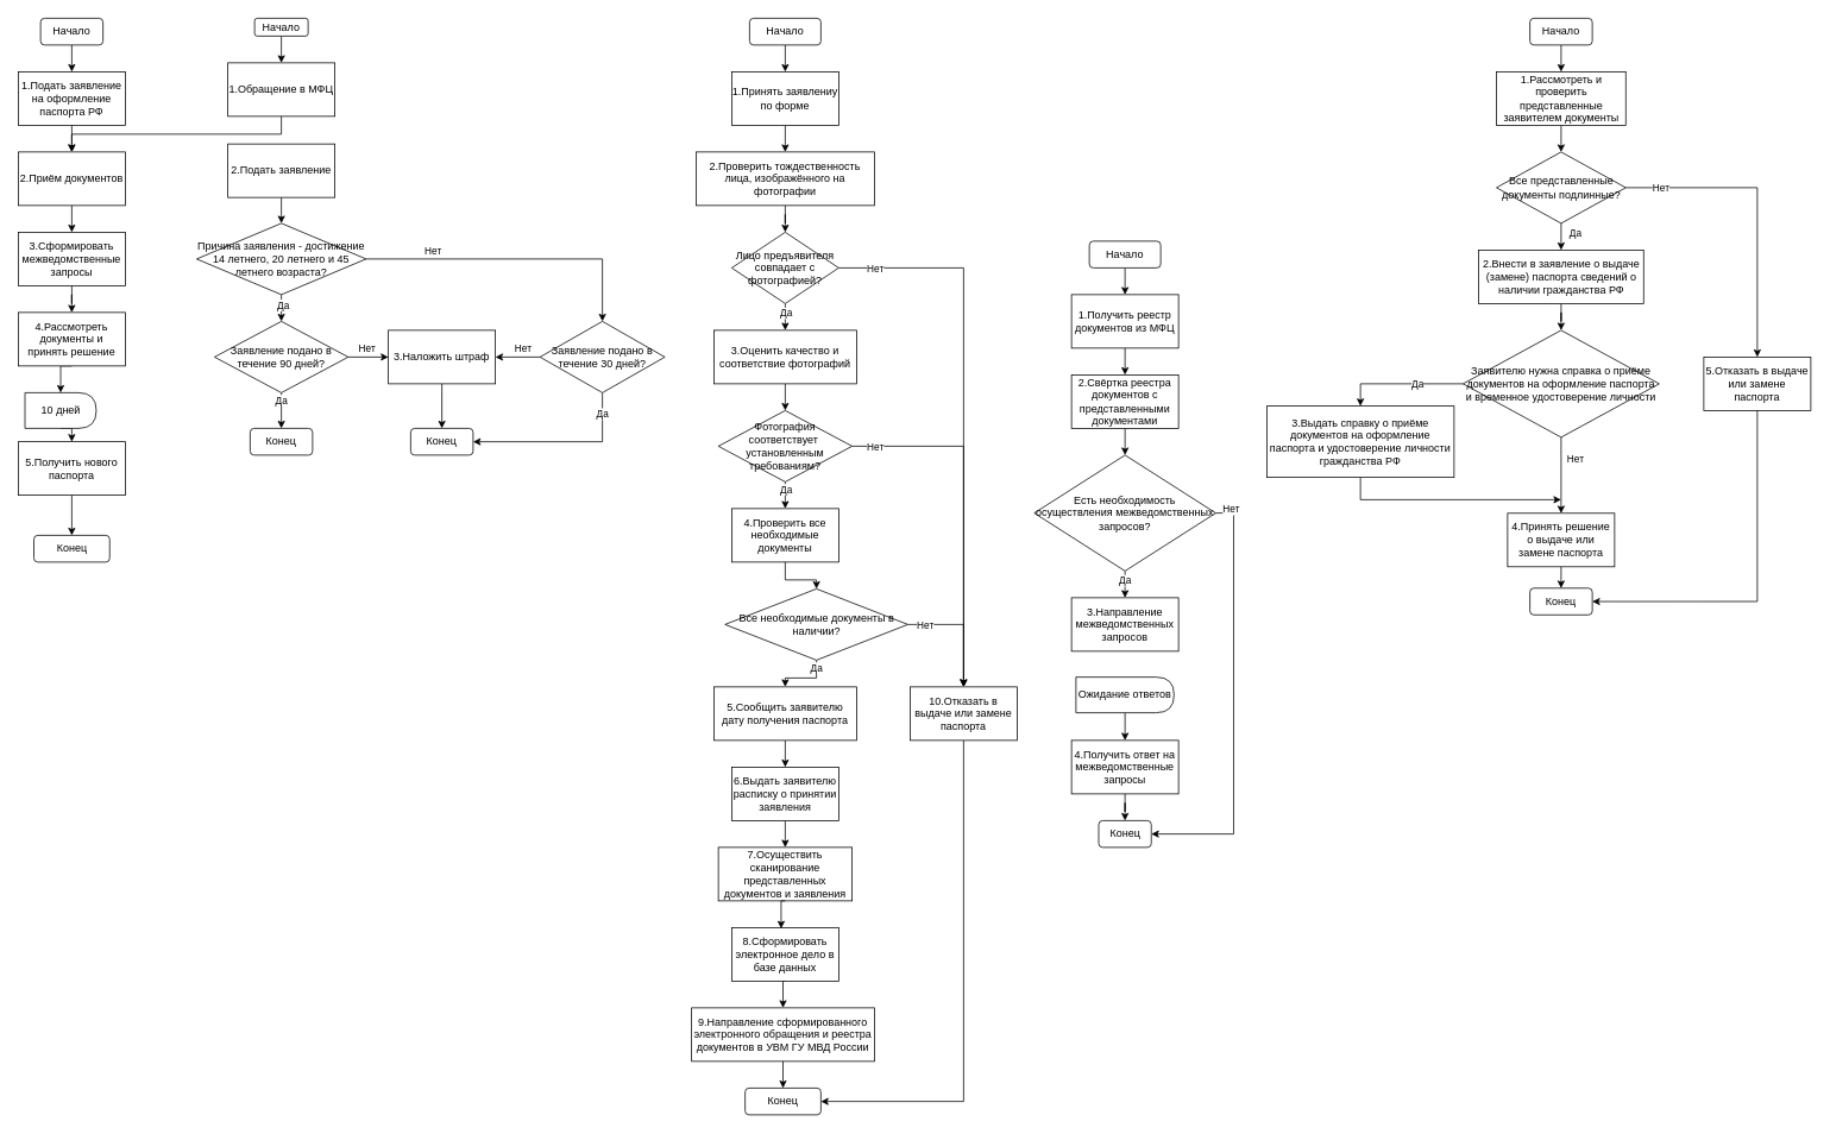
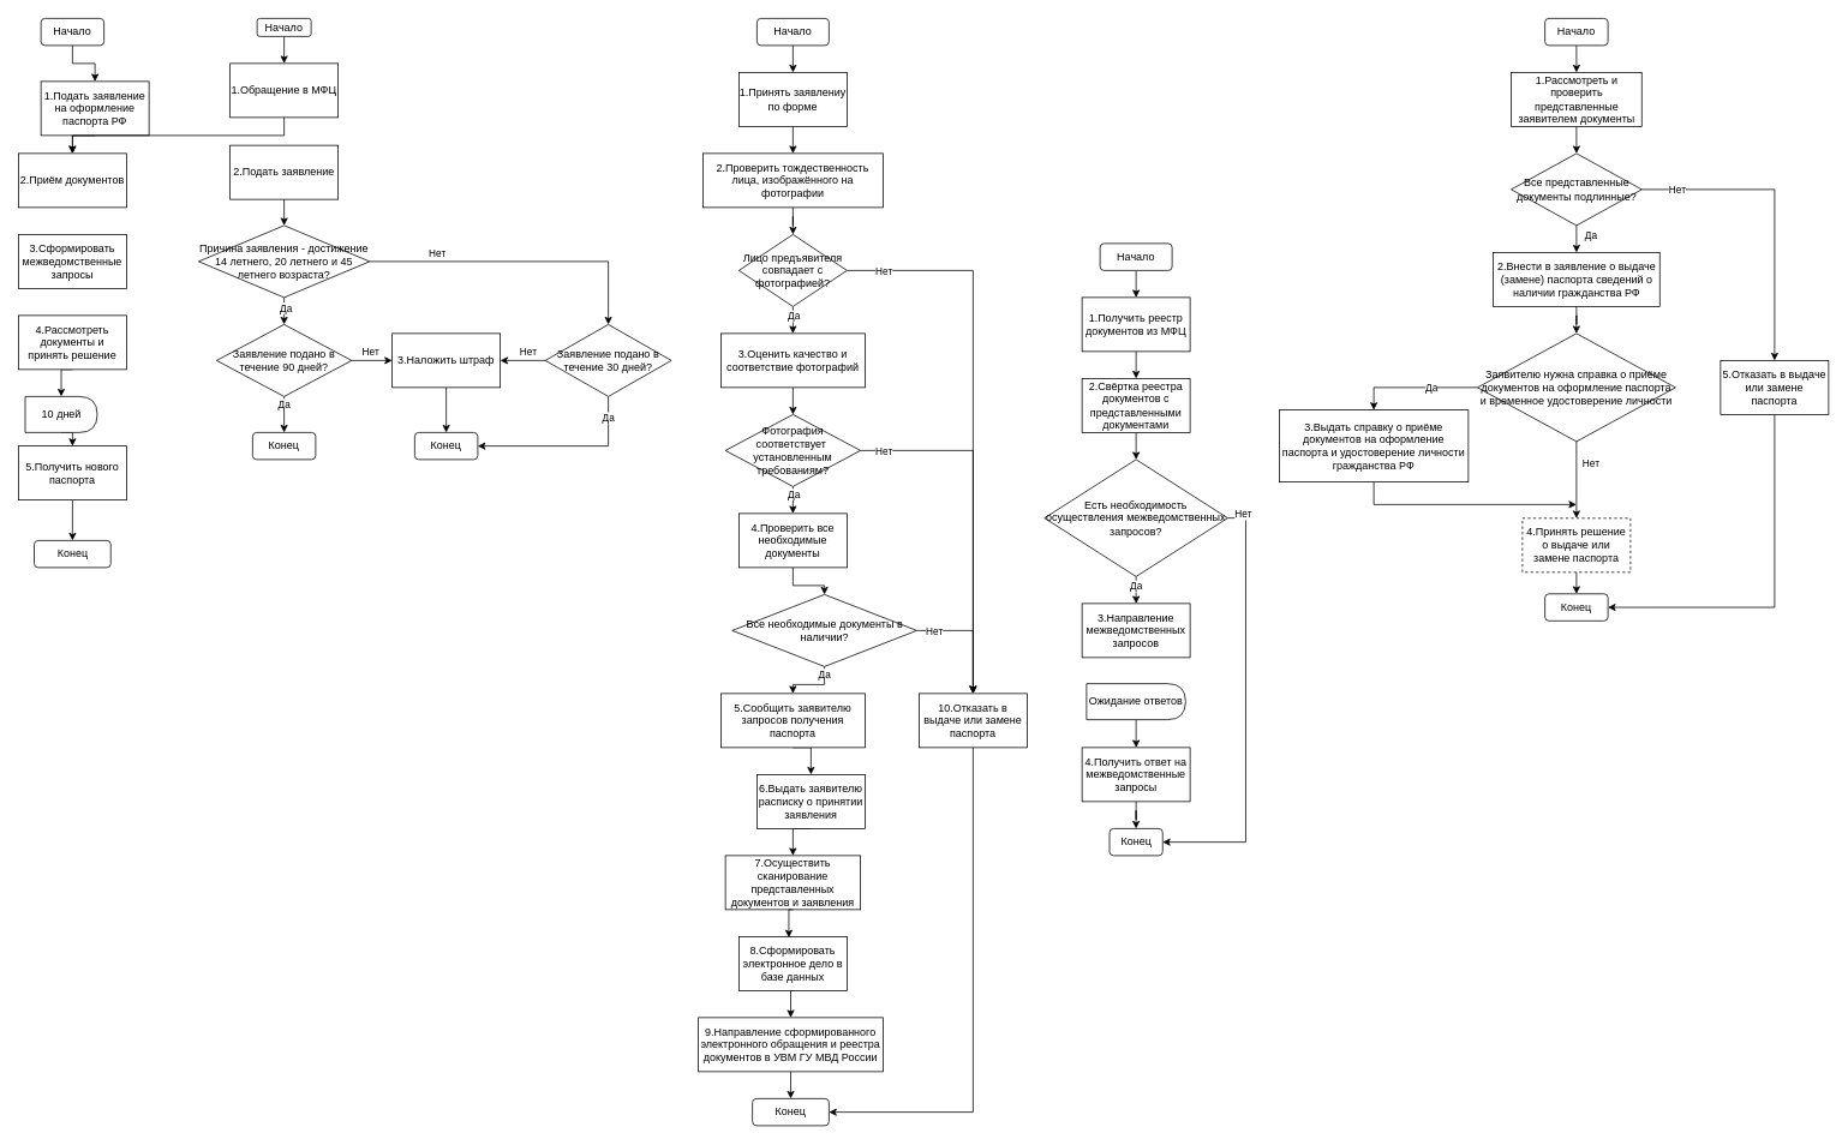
- <mxCell id="5" value="1.Подать заявление на оформление паспорта РФ" style="rounded=0;whiteSpace=wrap;html=1;" parent="1" vertex="1"><mxGeometry x="20" y="80" width="120" height="60" as="geometry" /></mxCell>
+ <mxCell id="5" value="1.Подать заявление на оформление паспорта РФ" style="rounded=0;whiteSpace=wrap;html=1;" parent="1" vertex="1"><mxGeometry x="45" y="90" width="120" height="60" as="geometry" /></mxCell>
- <mxCell id="6" style="edgeStyle=orthogonalEdgeStyle;rounded=0;orthogonalLoop=1;jettySize=auto;html=1;exitX=0.5;exitY=1;exitDx=0;exitDy=0;entryX=0.5;entryY=0;entryDx=0;entryDy=0;" parent="1" source="7" target="9" edge="1"><mxGeometry relative="1" as="geometry" /></mxCell>
- <mxCell id="8" style="edgeStyle=orthogonalEdgeStyle;rounded=0;orthogonalLoop=1;jettySize=auto;html=1;exitX=0.5;exitY=1;exitDx=0;exitDy=0;" parent="1" source="9" target="11" edge="1"><mxGeometry relative="1" as="geometry" /></mxCell>
- <mxCell id="113" value="4.Принять решение о выдаче или замене паспорта" style="rounded=0;whiteSpace=wrap;html=1;" parent="1" vertex="1"><mxGeometry x="1690" y="575.23" width="120" height="60" as="geometry" /></mxCell>
+ <mxCell id="113" value="4.Принять решение о выдаче или замене паспорта" style="rounded=0;whiteSpace=wrap;html=1;dashed=1;" parent="1" vertex="1"><mxGeometry x="1690" y="575.23" width="120" height="60" as="geometry" /></mxCell>
- <mxCell id="67" value="5.Сообщить заявителю дату получения паспорта" style="rounded=0;whiteSpace=wrap;html=1;" parent="1" vertex="1"><mxGeometry x="800" y="770" width="160" height="60" as="geometry" /></mxCell>
+ <mxCell id="67" value="5.Сообщить заявителю запросов получения паспорта" style="rounded=0;whiteSpace=wrap;html=1;" parent="1" vertex="1"><mxGeometry x="800" y="770" width="160" height="60" as="geometry" /></mxCell>
- <mxCell id="69" value="6.Выдать заявителю расписку о принятии заявления" style="rounded=0;whiteSpace=wrap;html=1;" parent="1" vertex="1"><mxGeometry x="820" y="860" width="120" height="60" as="geometry" /></mxCell>
+ <mxCell id="69" value="6.Выдать заявителю расписку о принятии заявления" style="rounded=0;whiteSpace=wrap;html=1;" parent="1" vertex="1"><mxGeometry x="840" y="860" width="120" height="60" as="geometry" /></mxCell>
